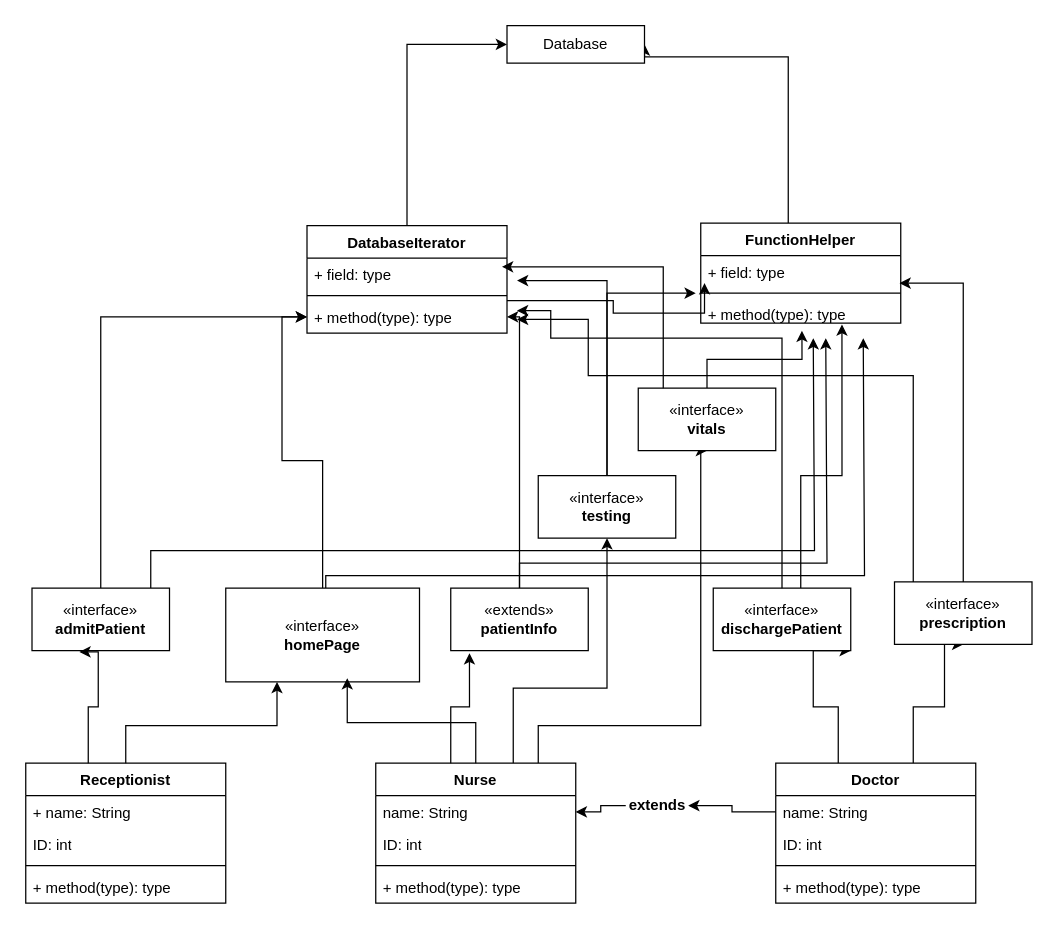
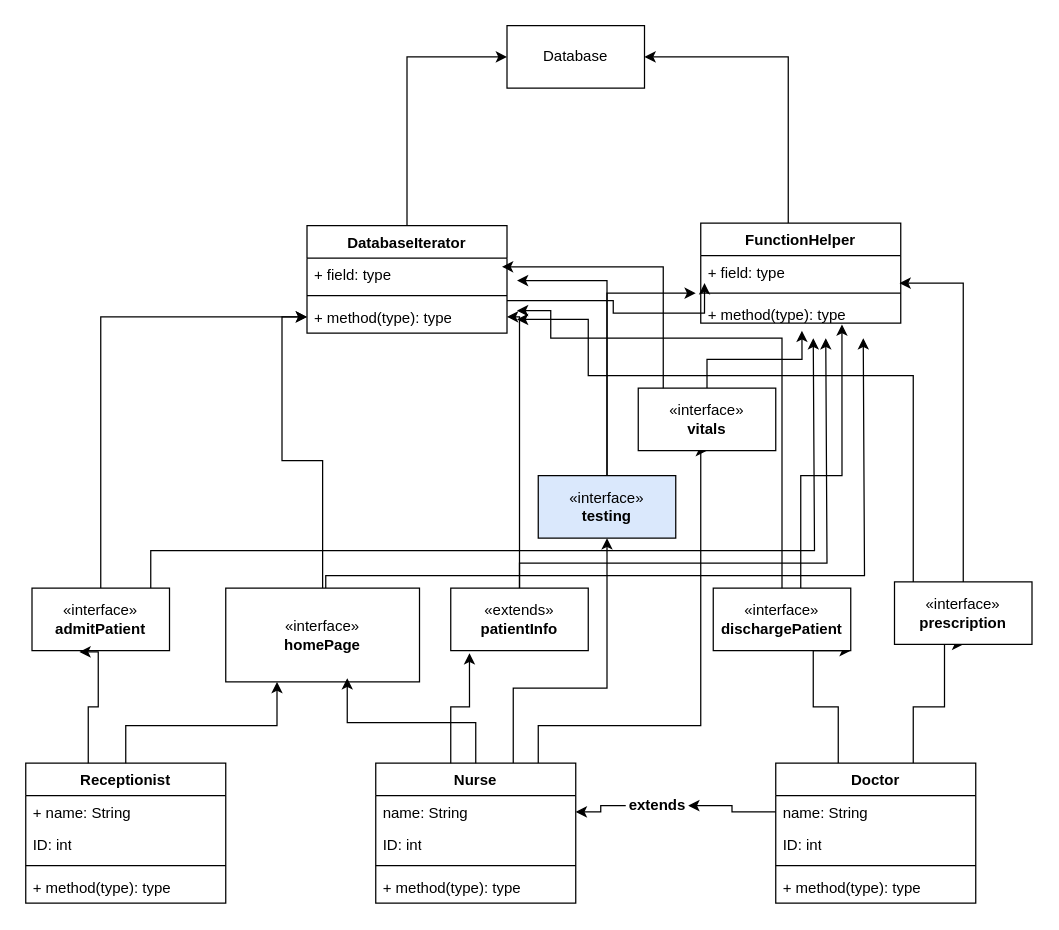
- <mxCell id="53" value="Database" style="html=1;whiteSpace=wrap;" vertex="1" parent="1"><mxGeometry x="405" y="20" width="110" height="30" as="geometry" /></mxCell>
+ <mxCell id="53" value="Database" style="html=1;whiteSpace=wrap;" vertex="1" parent="1"><mxGeometry x="405" y="20" width="110" height="50" as="geometry" /></mxCell>
- <mxCell id="33" value="«interface»&lt;br&gt;&lt;b&gt;testing&lt;br&gt;&lt;/b&gt;" style="html=1;whiteSpace=wrap;" vertex="1" parent="1"><mxGeometry x="430" y="380" width="110" height="50" as="geometry" /></mxCell>
+ <mxCell id="33" value="«interface»&lt;br&gt;&lt;b&gt;testing&lt;br&gt;&lt;/b&gt;" style="html=1;whiteSpace=wrap;fillColor=#dae8fc;" vertex="1" parent="1"><mxGeometry x="430" y="380" width="110" height="50" as="geometry" /></mxCell>
